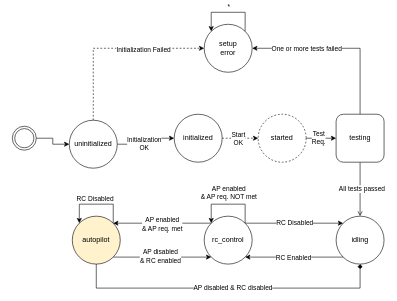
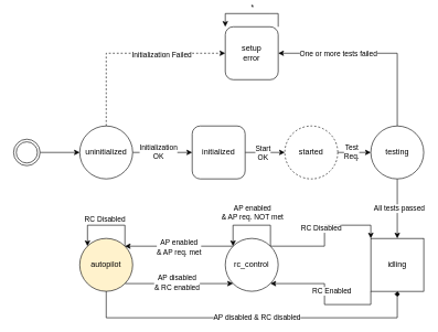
- <mxCell id="14" value="setup&lt;br&gt;error" style="ellipse;whiteSpace=wrap;html=1;aspect=fixed;" parent="1" vertex="1"><mxGeometry x="340" y="40" width="80" height="80" as="geometry" /></mxCell>
+ <mxCell id="14" value="setup&lt;br&gt;error" style="whiteSpace=wrap;html=1;aspect=fixed;rounded=1;" parent="1" vertex="1"><mxGeometry x="340" y="40" width="80" height="80" as="geometry" /></mxCell>
- <mxCell id="13" value="initialized" style="ellipse;whiteSpace=wrap;html=1;aspect=fixed;" parent="1" vertex="1"><mxGeometry x="290" y="190" width="80" height="80" as="geometry" /></mxCell>
+ <mxCell id="13" value="initialized" style="whiteSpace=wrap;html=1;aspect=fixed;rounded=1;" parent="1" vertex="1"><mxGeometry x="290" y="190" width="80" height="80" as="geometry" /></mxCell>
- <mxCell id="11" value="" style="edgeStyle=orthogonalEdgeStyle;rounded=0;orthogonalLoop=1;jettySize=auto;html=1;dashed=1;" parent="1" source="13" target="39" edge="1"><mxGeometry relative="1" as="geometry" /></mxCell>
+ <mxCell id="11" value="" style="edgeStyle=orthogonalEdgeStyle;rounded=0;orthogonalLoop=1;jettySize=auto;html=1;" parent="1" source="13" target="39" edge="1"><mxGeometry relative="1" as="geometry" /></mxCell>
- <mxCell id="21" value="testing" style="whiteSpace=wrap;html=1;aspect=fixed;rounded=1;" parent="1" vertex="1"><mxGeometry x="560" y="190" width="80" height="80" as="geometry" /></mxCell>
+ <mxCell id="21" value="testing" style="ellipse;whiteSpace=wrap;html=1;aspect=fixed;" parent="1" vertex="1"><mxGeometry x="560" y="190" width="80" height="80" as="geometry" /></mxCell>
- <mxCell id="6" value="uninitialized" style="ellipse;whiteSpace=wrap;html=1;aspect=fixed;" parent="1" vertex="1"><mxGeometry x="115" y="200" width="80" height="80" as="geometry" /></mxCell>
+ <mxCell id="6" value="uninitialized" style="ellipse;whiteSpace=wrap;html=1;aspect=fixed;" parent="1" vertex="1"><mxGeometry x="120" y="190" width="80" height="80" as="geometry" /></mxCell>
- <mxCell id="19" value="" style="edgeStyle=orthogonalEdgeStyle;rounded=0;orthogonalLoop=1;jettySize=auto;html=1;endArrow=open;" parent="1" source="21" target="24" edge="1"><mxGeometry relative="1" as="geometry" /></mxCell>
+ <mxCell id="19" value="" style="edgeStyle=orthogonalEdgeStyle;rounded=0;orthogonalLoop=1;jettySize=auto;html=1;" parent="1" source="21" target="24" edge="1"><mxGeometry relative="1" as="geometry" /></mxCell>
- <mxCell id="24" value="idling" style="ellipse;whiteSpace=wrap;html=1;" parent="1" vertex="1"><mxGeometry x="560" y="360" width="80" height="80" as="geometry" /></mxCell>
+ <mxCell id="24" value="idling" style="whiteSpace=wrap;html=1;rounded=0;" parent="1" vertex="1"><mxGeometry x="560" y="360" width="80" height="80" as="geometry" /></mxCell>
